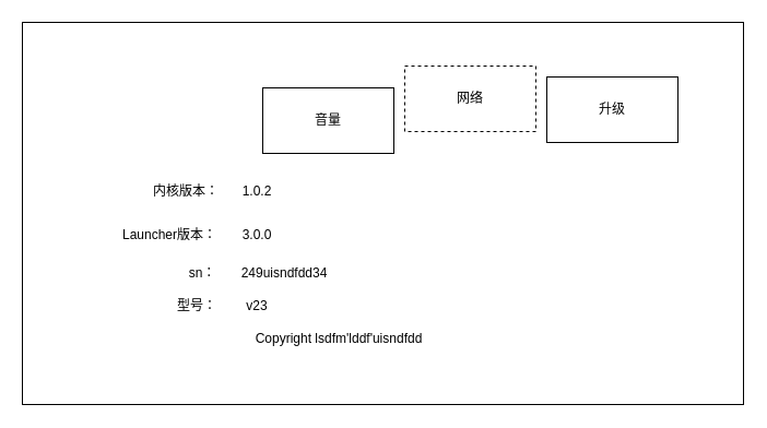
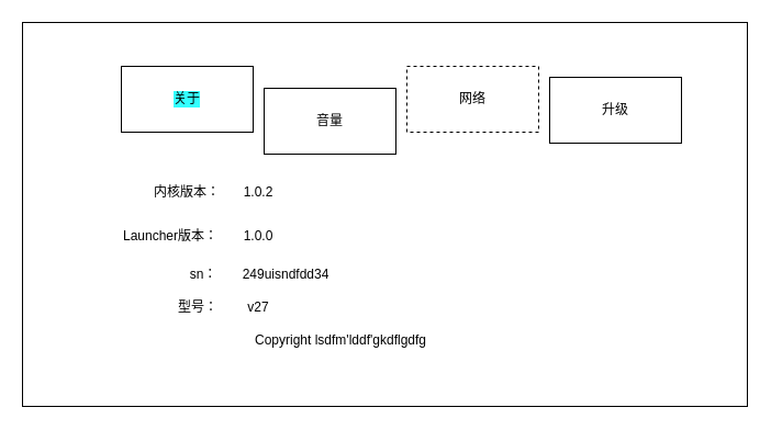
+ <mxCell id="3" value="关于" style="rounded=0;whiteSpace=wrap;html=1;labelBackgroundColor=#33FFFF;" vertex="1" parent="1"><mxGeometry x="110" y="60" width="120" height="60" as="geometry" /></mxCell>
- <mxCell id="10" value="3.0.0" style="text;html=1;align=center;verticalAlign=middle;whiteSpace=wrap;rounded=0;" vertex="1" parent="1"><mxGeometry x="190" y="200" width="90" height="30" as="geometry" /></mxCell>
+ <mxCell id="10" value="1.0.0" style="text;html=1;align=center;verticalAlign=middle;whiteSpace=wrap;rounded=0;" vertex="1" parent="1"><mxGeometry x="190" y="200" width="90" height="30" as="geometry" /></mxCell>
- <mxCell id="14" value="v23" style="text;html=1;align=center;verticalAlign=middle;whiteSpace=wrap;rounded=0;" vertex="1" parent="1"><mxGeometry x="190" y="265" width="90" height="30" as="geometry" /></mxCell>
+ <mxCell id="14" value="v27" style="text;html=1;align=center;verticalAlign=middle;whiteSpace=wrap;rounded=0;" vertex="1" parent="1"><mxGeometry x="190" y="265" width="90" height="30" as="geometry" /></mxCell>
- <mxCell id="15" value="Copyright lsdfm'lddf'uisndfdd" style="text;html=1;align=center;verticalAlign=middle;whiteSpace=wrap;rounded=0;" vertex="1" parent="1"><mxGeometry x="120" y="295" width="380" height="30" as="geometry" /></mxCell>
+ <mxCell id="15" value="Copyright lsdfm'lddf'gkdflgdfg" style="text;html=1;align=center;verticalAlign=middle;whiteSpace=wrap;rounded=0;" vertex="1" parent="1"><mxGeometry x="120" y="295" width="380" height="30" as="geometry" /></mxCell>
